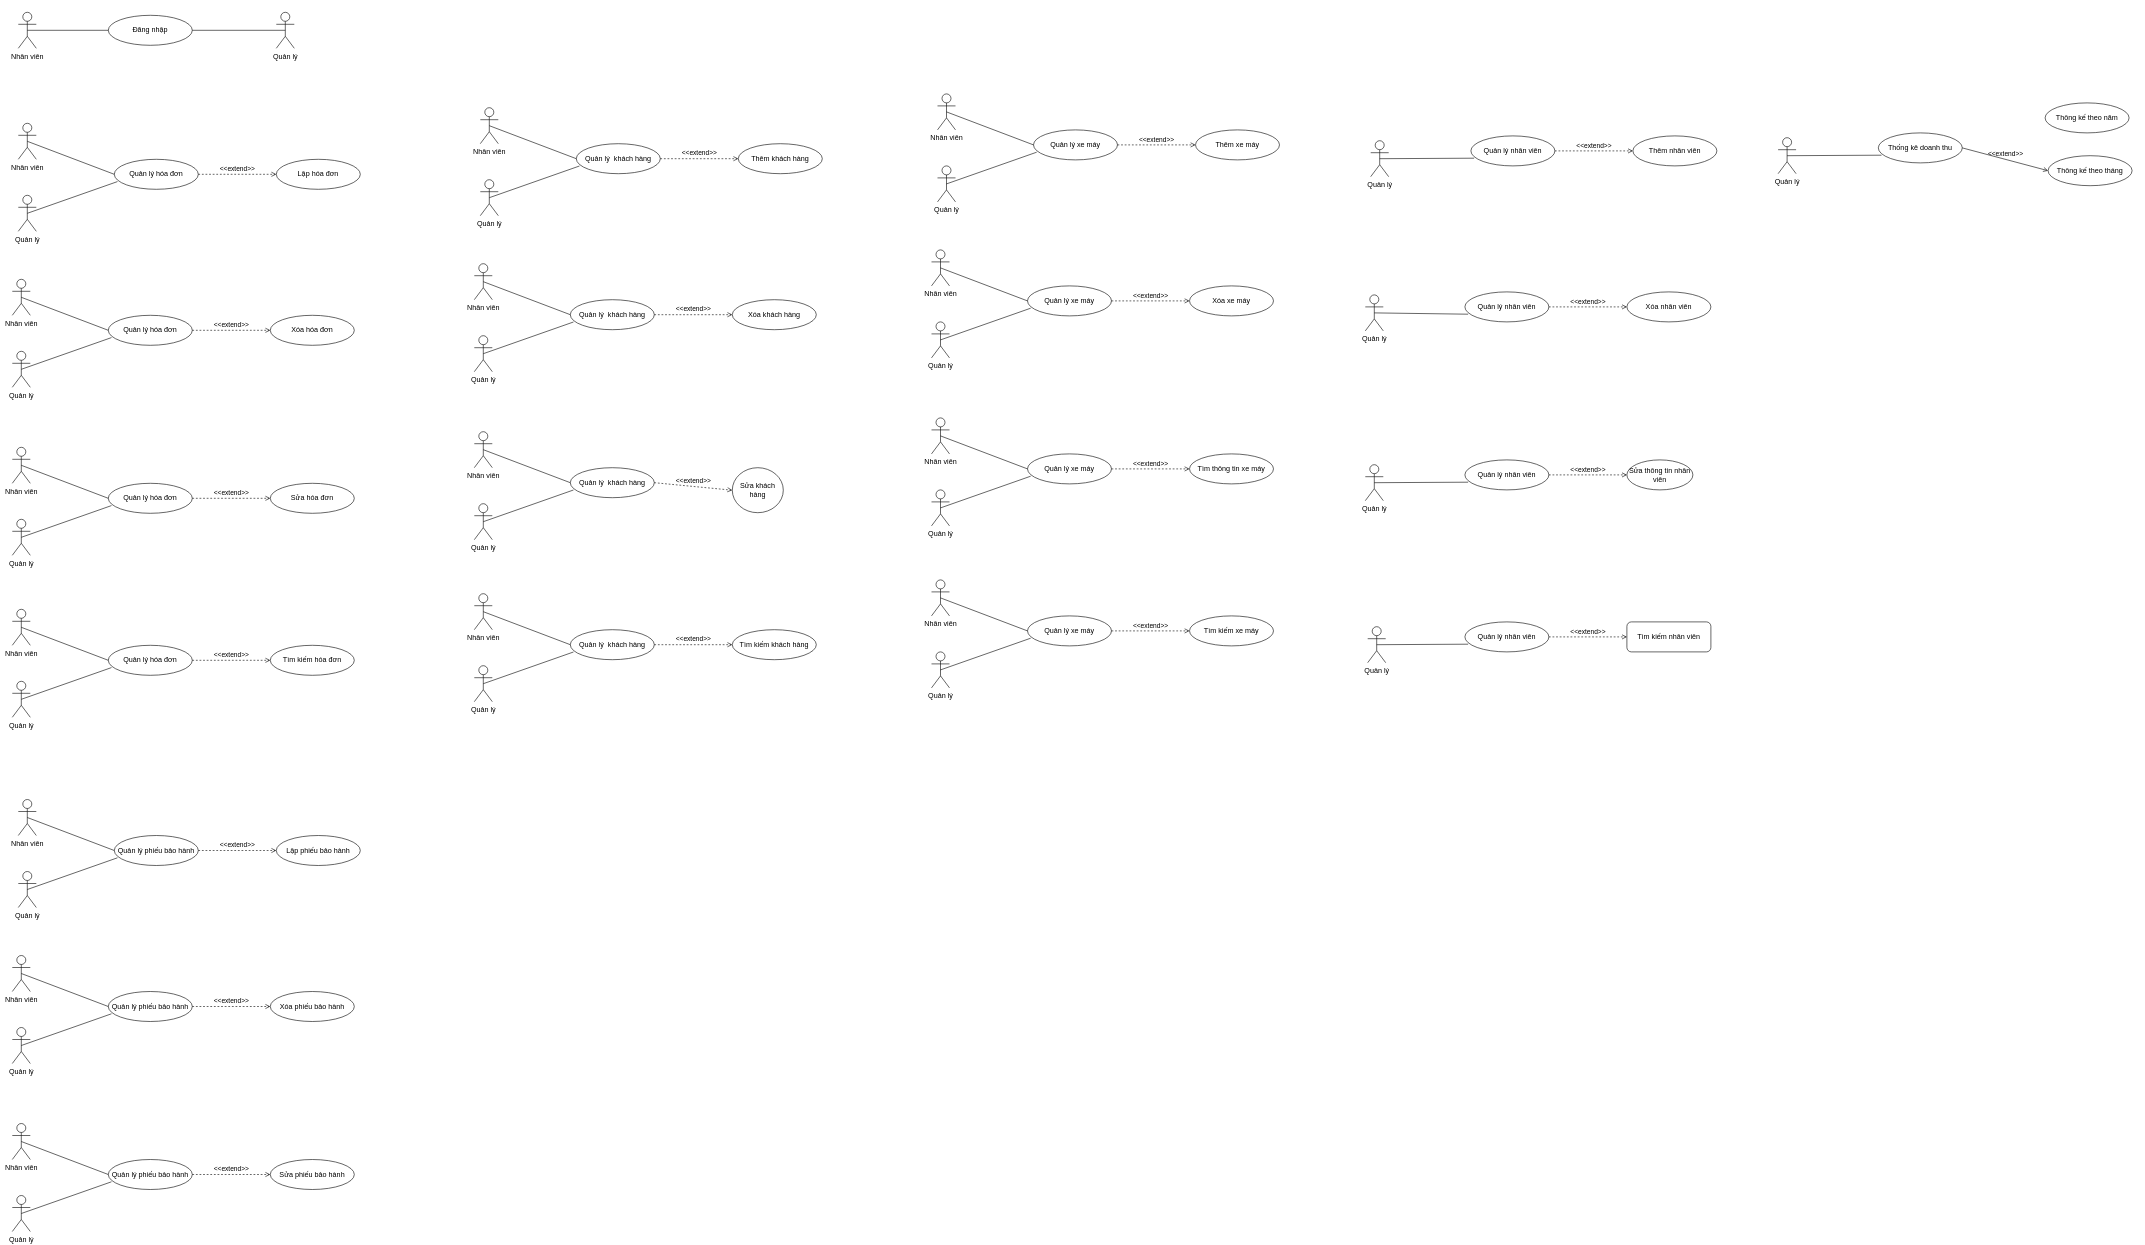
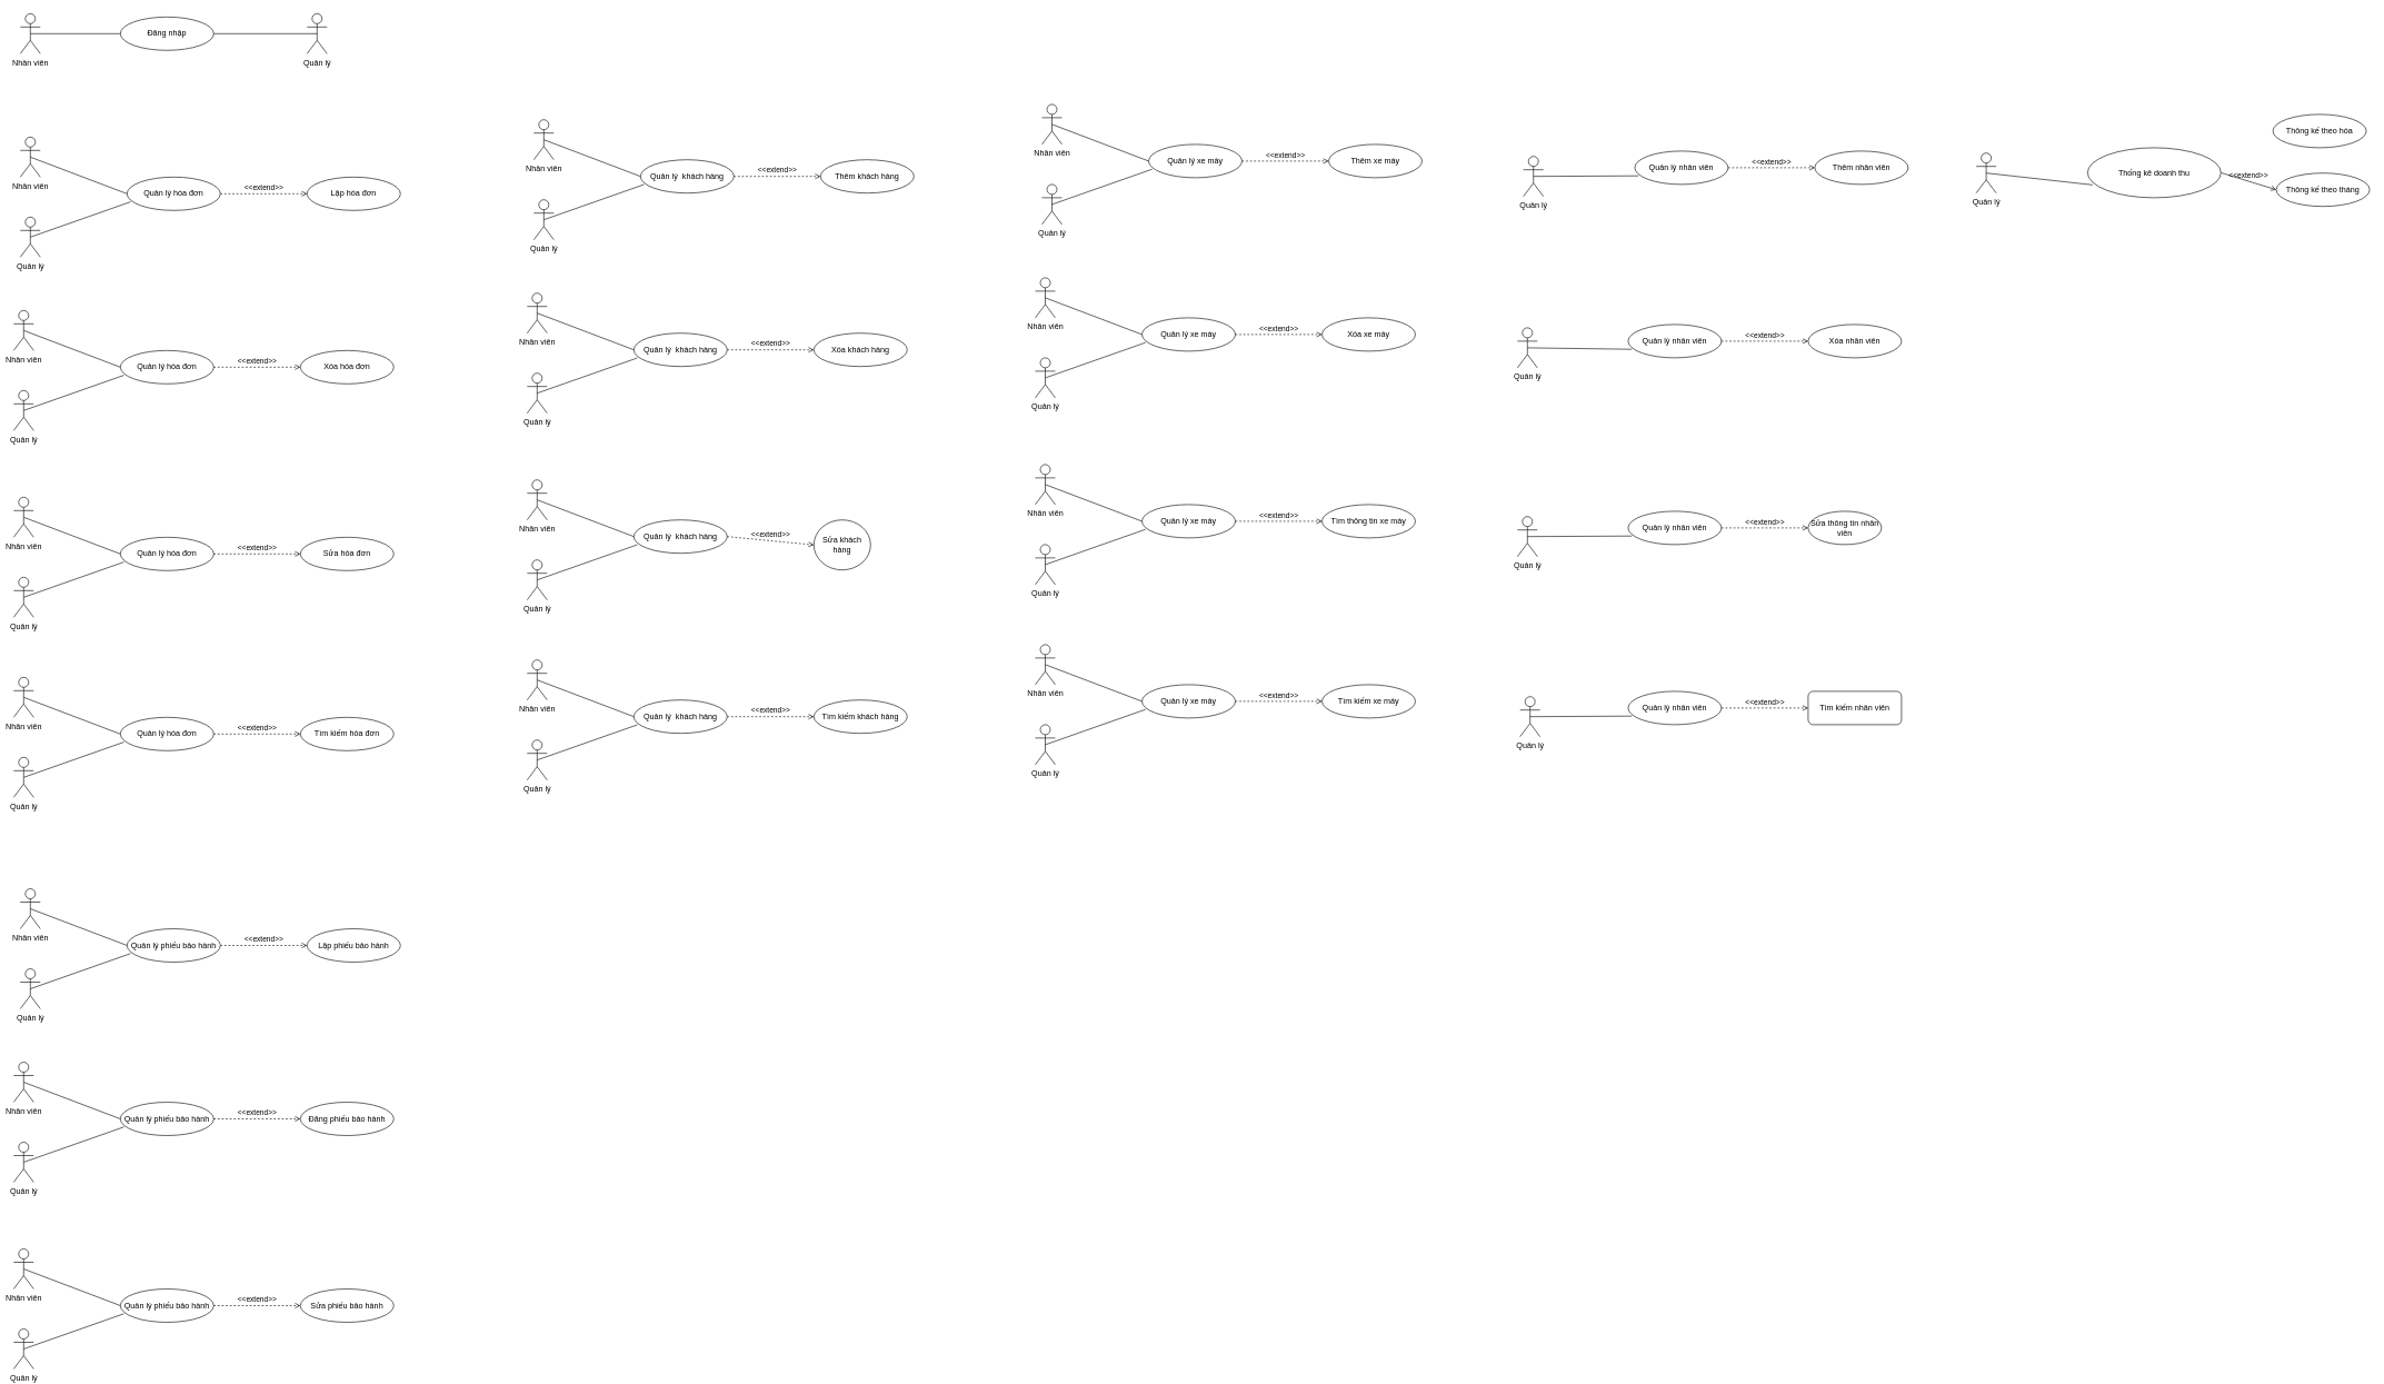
- <mxCell id="114" value="Thông kế theo năm" style="ellipse;whiteSpace=wrap;html=1;rounded=0;" vertex="1" parent="1"><mxGeometry x="3408" y="171" width="140" height="50" as="geometry" /></mxCell>
+ <mxCell id="114" value="Thông kế theo hóa" style="ellipse;whiteSpace=wrap;html=1;rounded=0;" vertex="1" parent="1"><mxGeometry x="3408" y="171" width="140" height="50" as="geometry" /></mxCell>
- <mxCell id="112" value="Thống kê doanh thu" style="ellipse;whiteSpace=wrap;html=1;rounded=0;" vertex="1" parent="1"><mxGeometry x="3130" y="221" width="140" height="50" as="geometry" /></mxCell>
+ <mxCell id="112" value="Thống kê doanh thu" style="ellipse;whiteSpace=wrap;html=1;rounded=0;" vertex="1" parent="1"><mxGeometry x="3130" y="221" width="200" height="75" as="geometry" /></mxCell>
- <mxCell id="129" value="Xóa phiếu bảo hành" style="ellipse;whiteSpace=wrap;html=1;rounded=0;" vertex="1" parent="1"><mxGeometry x="450" y="1652" width="140" height="50" as="geometry" /></mxCell>
+ <mxCell id="129" value="Đăng phiếu bảo hành" style="ellipse;whiteSpace=wrap;html=1;rounded=0;" vertex="1" parent="1"><mxGeometry x="450" y="1652" width="140" height="50" as="geometry" /></mxCell>
